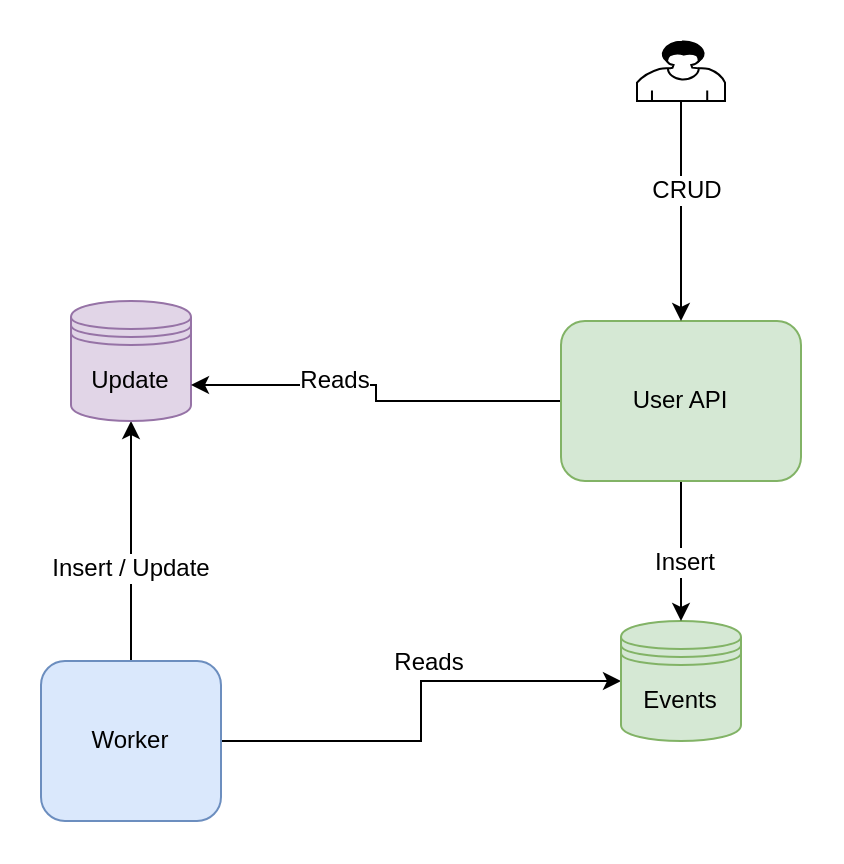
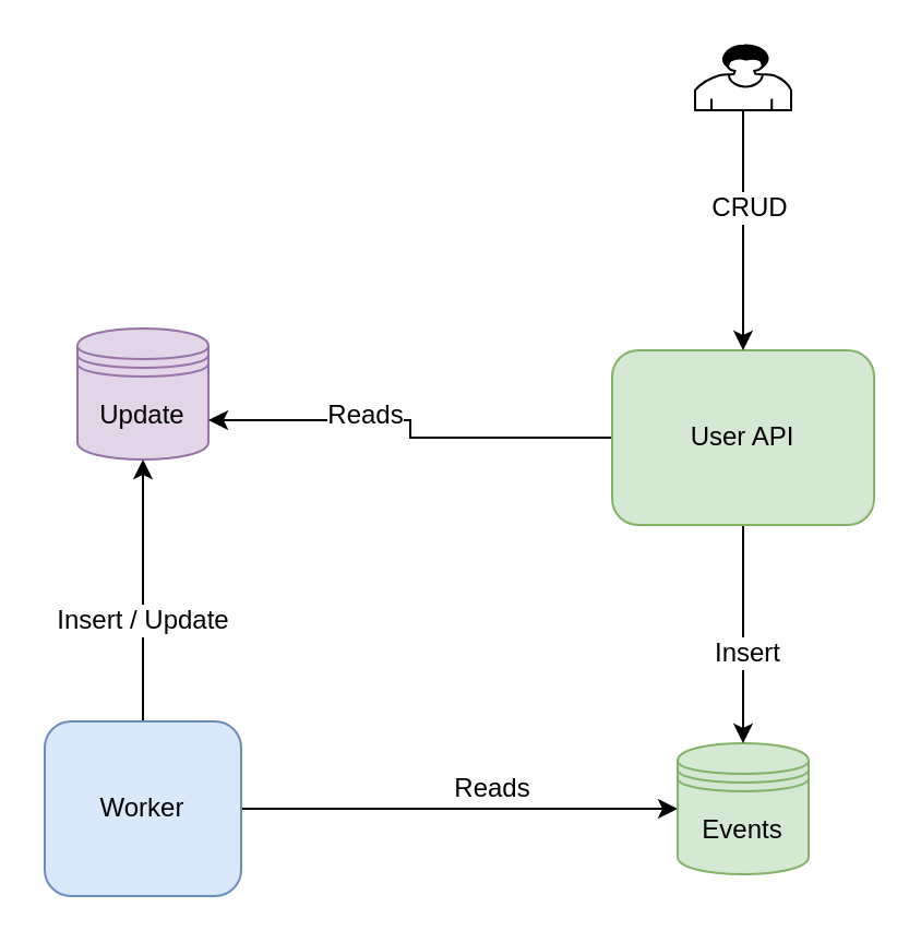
- <mxCell id="7" value="Events" style="shape=datastore;whiteSpace=wrap;html=1;fillColor=#d5e8d4;strokeColor=#82b366;" vertex="1" parent="1"><mxGeometry x="310" y="310" width="60" height="60" as="geometry" /></mxCell>
+ <mxCell id="7" value="Events" style="shape=datastore;whiteSpace=wrap;html=1;fillColor=#d5e8d4;strokeColor=#82b366;" vertex="1" parent="1"><mxGeometry x="310" y="340" width="60" height="60" as="geometry" /></mxCell>
